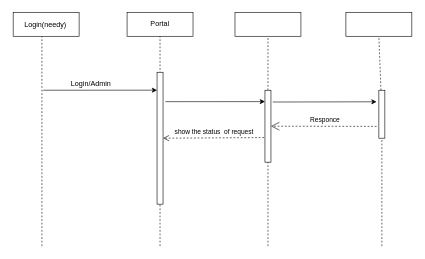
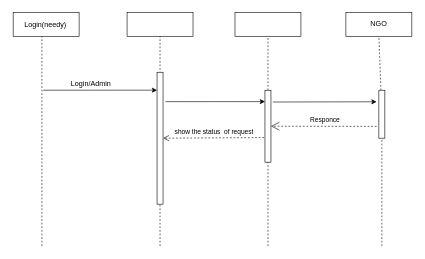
- <mxCell id="11" value="Portal" style="text;html=1;strokeColor=none;fillColor=none;align=center;verticalAlign=middle;whiteSpace=wrap;rounded=0;" vertex="1" parent="1"><mxGeometry x="226" y="20" width="80" height="40" as="geometry" /></mxCell>
+ <mxCell id="12" value="NGO" style="text;html=1;strokeColor=none;fillColor=none;align=center;verticalAlign=middle;whiteSpace=wrap;rounded=0;" vertex="1" parent="1"><mxGeometry x="581" y="30" width="100" height="20" as="geometry" /></mxCell>
